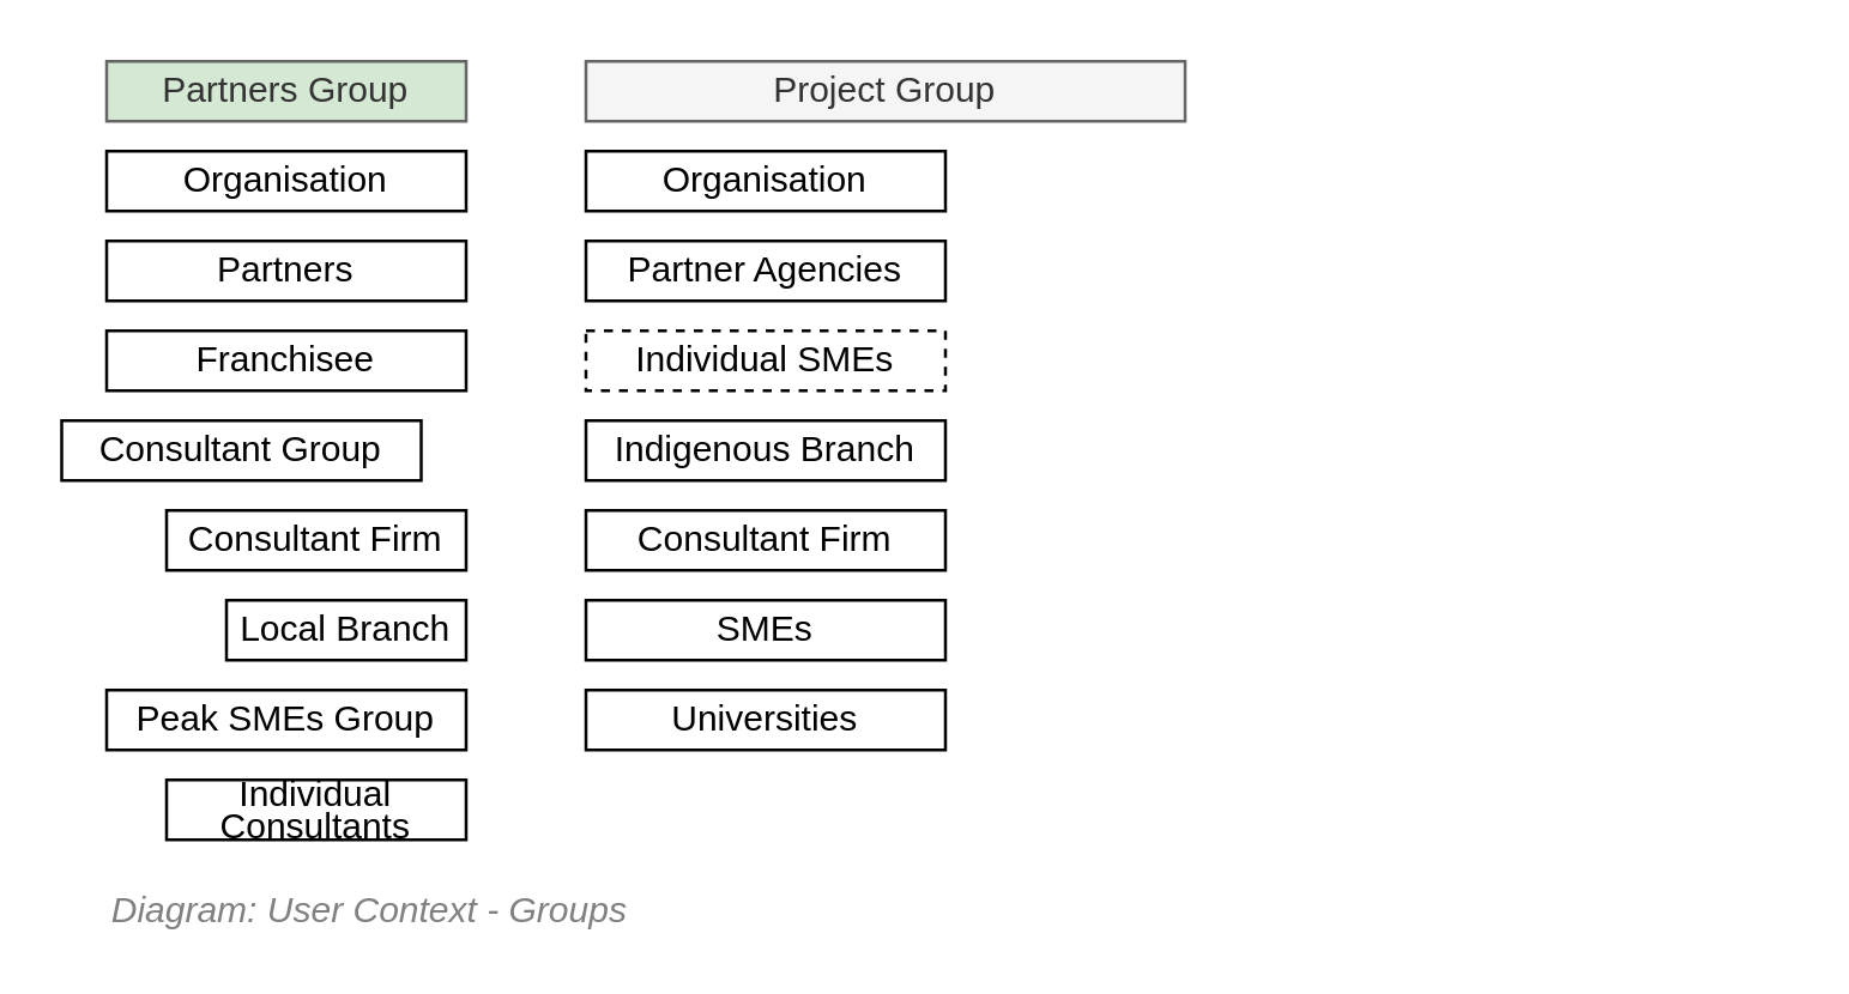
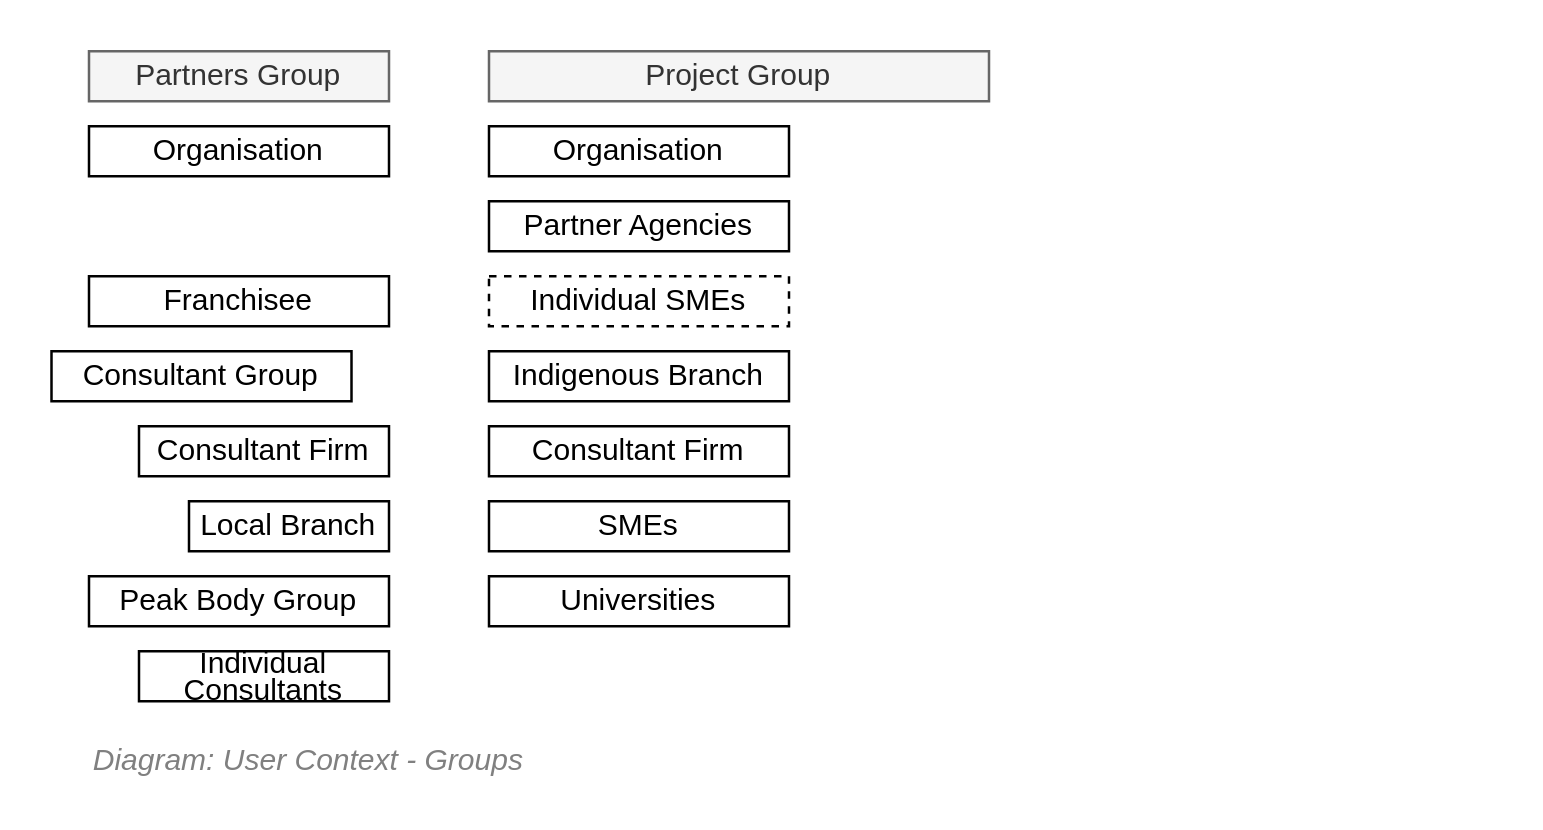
- <mxCell id="18" value="Partners Group" style="rounded=0;whiteSpace=wrap;html=1;strokeWidth=1;fillColor=#d5e8d4;fontFamily=Helvetica;fontSize=12;fontColor=#333333;align=center;strokeColor=#666666;" parent="1" vertex="1"><mxGeometry x="35" y="20" width="120" height="20" as="geometry" /></mxCell>
+ <mxCell id="18" value="Partners Group" style="rounded=0;whiteSpace=wrap;html=1;strokeWidth=1;fillColor=#f5f5f5;fontFamily=Helvetica;fontSize=12;fontColor=#333333;align=center;strokeColor=#666666;" parent="1" vertex="1"><mxGeometry x="35" y="20" width="120" height="20" as="geometry" /></mxCell>
- <mxCell id="5" value="Partners" style="rounded=0;whiteSpace=wrap;html=1;strokeWidth=1;fillColor=none;fontFamily=Helvetica;fontSize=12;fontColor=#000000;align=center;strokeColor=#000000;" parent="1" vertex="1"><mxGeometry x="35" y="80" width="120" height="20" as="geometry" /></mxCell>
- <mxCell id="12" value="Peak SMEs Group" style="rounded=0;whiteSpace=wrap;html=1;strokeWidth=1;fillColor=none;fontFamily=Helvetica;fontSize=12;fontColor=#000000;align=center;strokeColor=#000000;" parent="1" vertex="1"><mxGeometry x="35" y="230" width="120" height="20" as="geometry" /></mxCell>
+ <mxCell id="12" value="Peak Body Group" style="rounded=0;whiteSpace=wrap;html=1;strokeWidth=1;fillColor=none;fontFamily=Helvetica;fontSize=12;fontColor=#000000;align=center;strokeColor=#000000;" parent="1" vertex="1"><mxGeometry x="35" y="230" width="120" height="20" as="geometry" /></mxCell>
